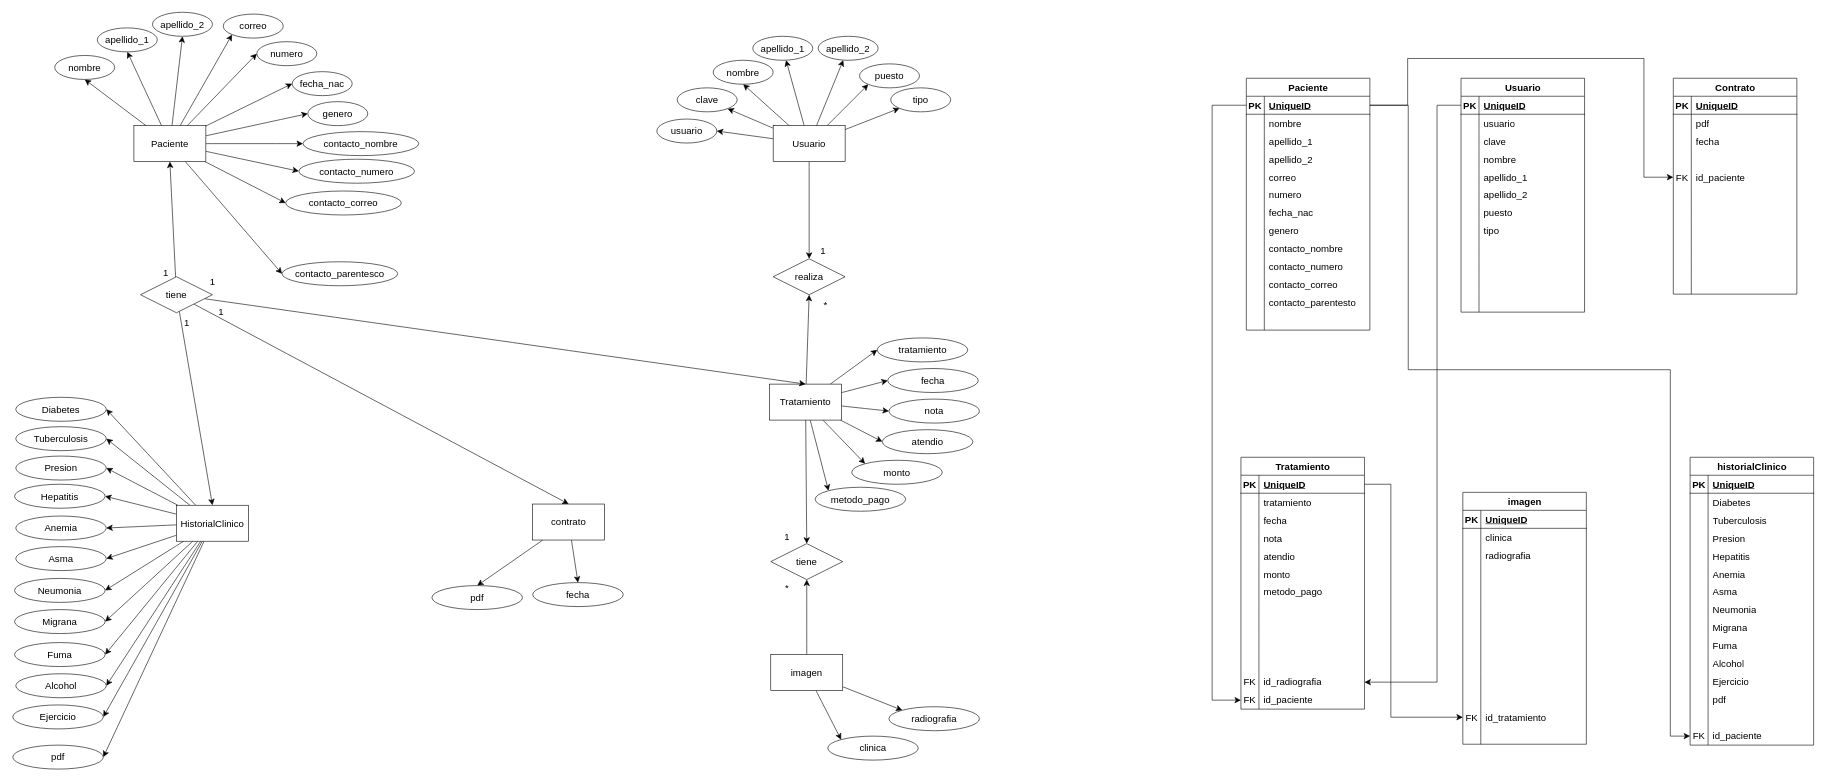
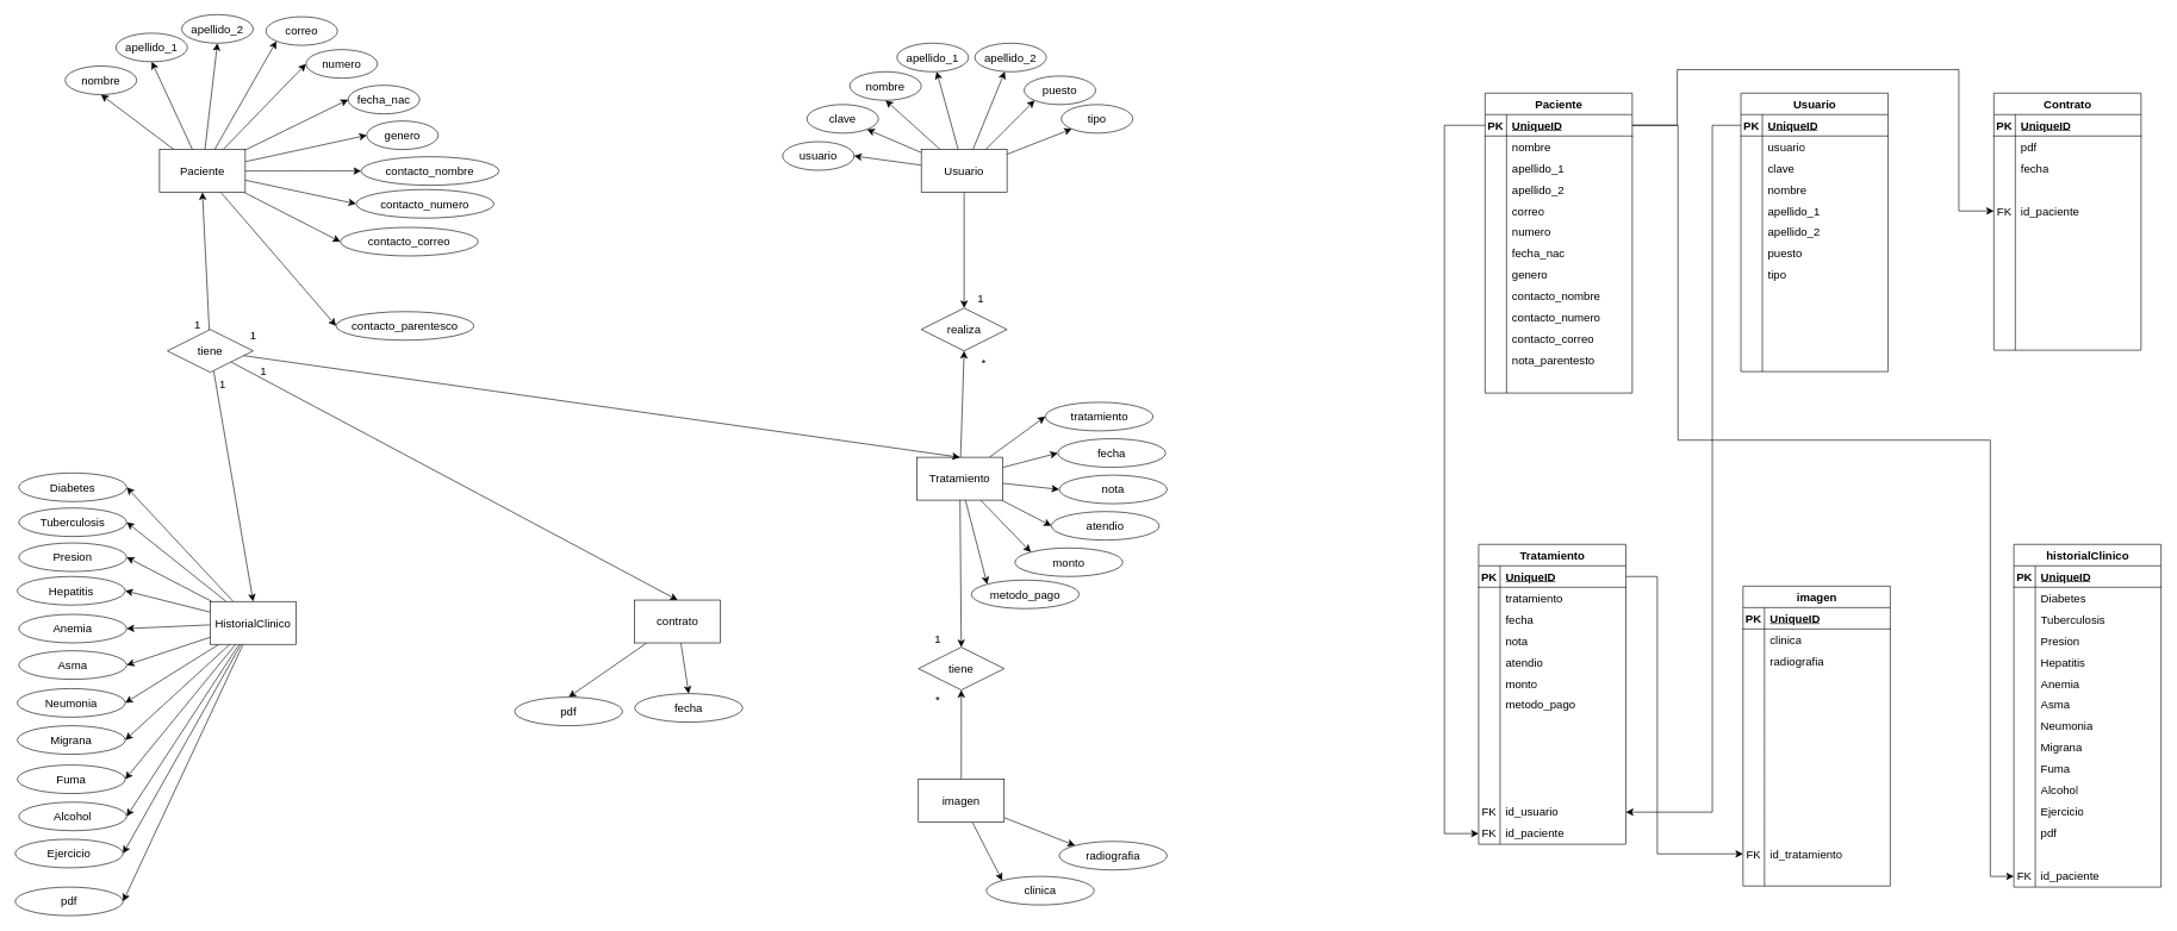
- <mxCell id="135" value="contacto_parentesto" style="shape=partialRectangle;connectable=0;fillColor=none;top=0;left=0;bottom=0;right=0;align=left;spacingLeft=6;overflow=hidden;whiteSpace=wrap;html=1;fontSize=16;" vertex="1" parent="133"><mxGeometry x="30" width="176" height="30" as="geometry"><mxRectangle width="176" height="30" as="alternateBounds" /></mxGeometry></mxCell>
+ <mxCell id="135" value="nota_parentesto" style="shape=partialRectangle;connectable=0;fillColor=none;top=0;left=0;bottom=0;right=0;align=left;spacingLeft=6;overflow=hidden;whiteSpace=wrap;html=1;fontSize=16;" vertex="1" parent="133"><mxGeometry x="30" width="176" height="30" as="geometry"><mxRectangle width="176" height="30" as="alternateBounds" /></mxGeometry></mxCell>
- <mxCell id="212" value="id_radiografia" style="shape=partialRectangle;connectable=0;fillColor=none;top=0;left=0;bottom=0;right=0;align=left;spacingLeft=6;overflow=hidden;whiteSpace=wrap;html=1;fontSize=16;" vertex="1" parent="210"><mxGeometry x="30" width="176" height="30" as="geometry"><mxRectangle width="176" height="30" as="alternateBounds" /></mxGeometry></mxCell>
+ <mxCell id="212" value="id_usuario" style="shape=partialRectangle;connectable=0;fillColor=none;top=0;left=0;bottom=0;right=0;align=left;spacingLeft=6;overflow=hidden;whiteSpace=wrap;html=1;fontSize=16;" vertex="1" parent="210"><mxGeometry x="30" width="176" height="30" as="geometry"><mxRectangle width="176" height="30" as="alternateBounds" /></mxGeometry></mxCell>
